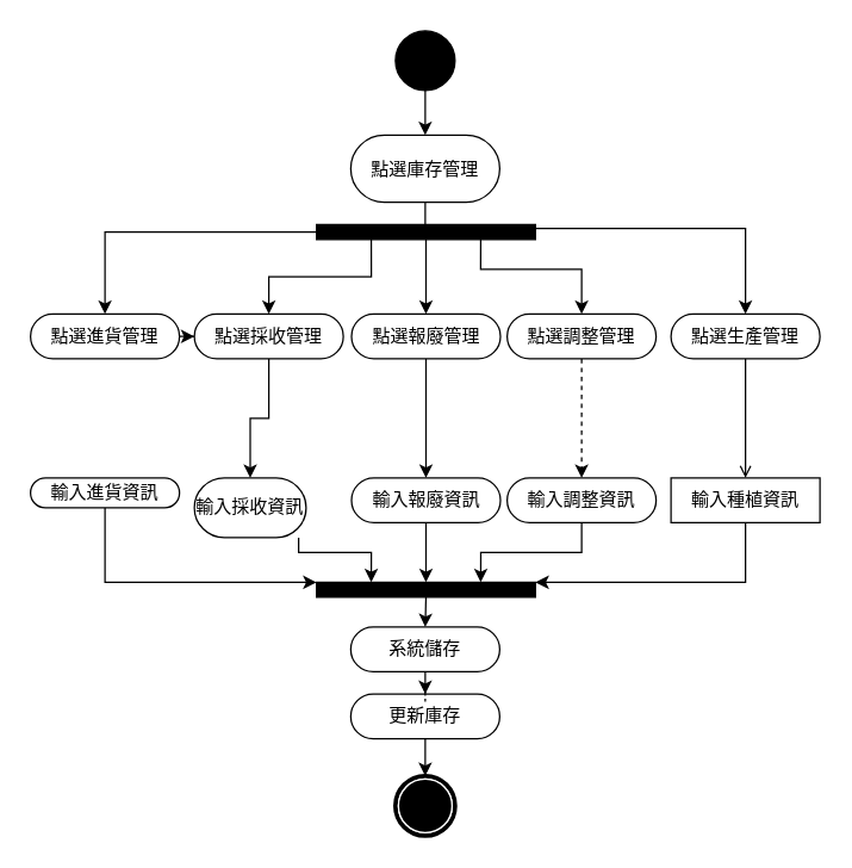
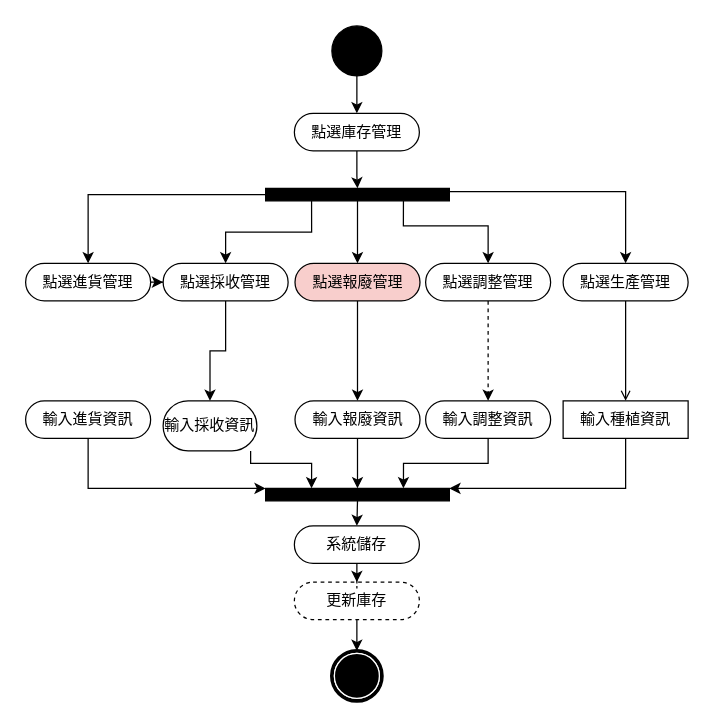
- <mxCell id="5" value="點選庫存管理" style="rounded=1;whiteSpace=wrap;html=1;shadow=0;comic=0;labelBackgroundColor=none;strokeWidth=1;fontFamily=Verdana;fontSize=12;align=center;arcSize=50;" parent="1" vertex="1"><mxGeometry x="235" y="90" width="100" height="45" as="geometry" /></mxCell>
+ <mxCell id="5" value="點選庫存管理" style="rounded=1;whiteSpace=wrap;html=1;shadow=0;comic=0;labelBackgroundColor=none;strokeWidth=1;fontFamily=Verdana;fontSize=12;align=center;arcSize=50;" parent="1" vertex="1"><mxGeometry x="235" y="90" width="100" height="30" as="geometry" /></mxCell>
- <mxCell id="21" value="點選報廢管理" style="rounded=1;whiteSpace=wrap;html=1;shadow=0;comic=0;labelBackgroundColor=none;strokeWidth=1;fontFamily=Verdana;fontSize=12;align=center;arcSize=50;" parent="1" vertex="1"><mxGeometry x="235.5" y="210" width="100" height="30" as="geometry" /></mxCell>
+ <mxCell id="21" value="點選報廢管理" style="rounded=1;whiteSpace=wrap;html=1;shadow=0;comic=0;labelBackgroundColor=none;strokeWidth=1;fontFamily=Verdana;fontSize=12;align=center;arcSize=50;fillColor=#f8cecc;" parent="1" vertex="1"><mxGeometry x="235.5" y="210" width="100" height="30" as="geometry" /></mxCell>
- <mxCell id="15" value="輸入進貨資訊" style="rounded=1;whiteSpace=wrap;html=1;shadow=0;comic=0;labelBackgroundColor=none;strokeWidth=1;fontFamily=Verdana;fontSize=12;align=center;arcSize=50;" parent="1" vertex="1"><mxGeometry x="20" y="320" width="100" height="20" as="geometry" /></mxCell>
+ <mxCell id="15" value="輸入進貨資訊" style="rounded=1;whiteSpace=wrap;html=1;shadow=0;comic=0;labelBackgroundColor=none;strokeWidth=1;fontFamily=Verdana;fontSize=12;align=center;arcSize=50;" parent="1" vertex="1"><mxGeometry x="20" y="320" width="100" height="30" as="geometry" /></mxCell>
- <mxCell id="31" value="更新庫存" style="rounded=1;whiteSpace=wrap;html=1;shadow=0;comic=0;labelBackgroundColor=none;strokeWidth=1;fontFamily=Verdana;fontSize=12;align=center;arcSize=50;" parent="1" vertex="1"><mxGeometry x="235" y="465" width="100" height="30" as="geometry" /></mxCell>
+ <mxCell id="31" value="更新庫存" style="rounded=1;whiteSpace=wrap;html=1;shadow=0;comic=0;labelBackgroundColor=none;strokeWidth=1;fontFamily=Verdana;fontSize=12;align=center;arcSize=50;dashed=1;" parent="1" vertex="1"><mxGeometry x="235" y="465" width="100" height="30" as="geometry" /></mxCell>
